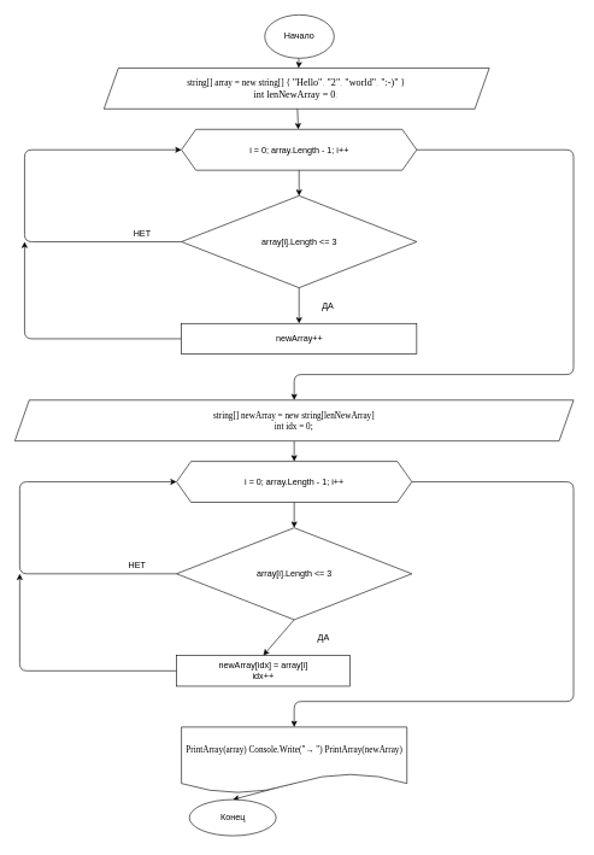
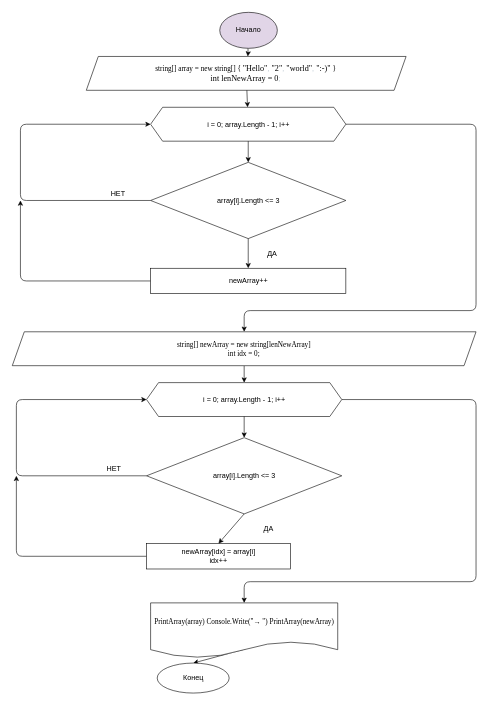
- <mxCell id="30" value="Начало" style="ellipse;whiteSpace=wrap;html=1;" vertex="1" parent="2"><mxGeometry x="345.91" y="-10" width="96" height="60" as="geometry" /></mxCell>
+ <mxCell id="30" value="Начало" style="ellipse;whiteSpace=wrap;html=1;fillColor=#e1d5e7;" vertex="1" parent="2"><mxGeometry x="345.91" y="-10" width="96" height="60" as="geometry" /></mxCell>
